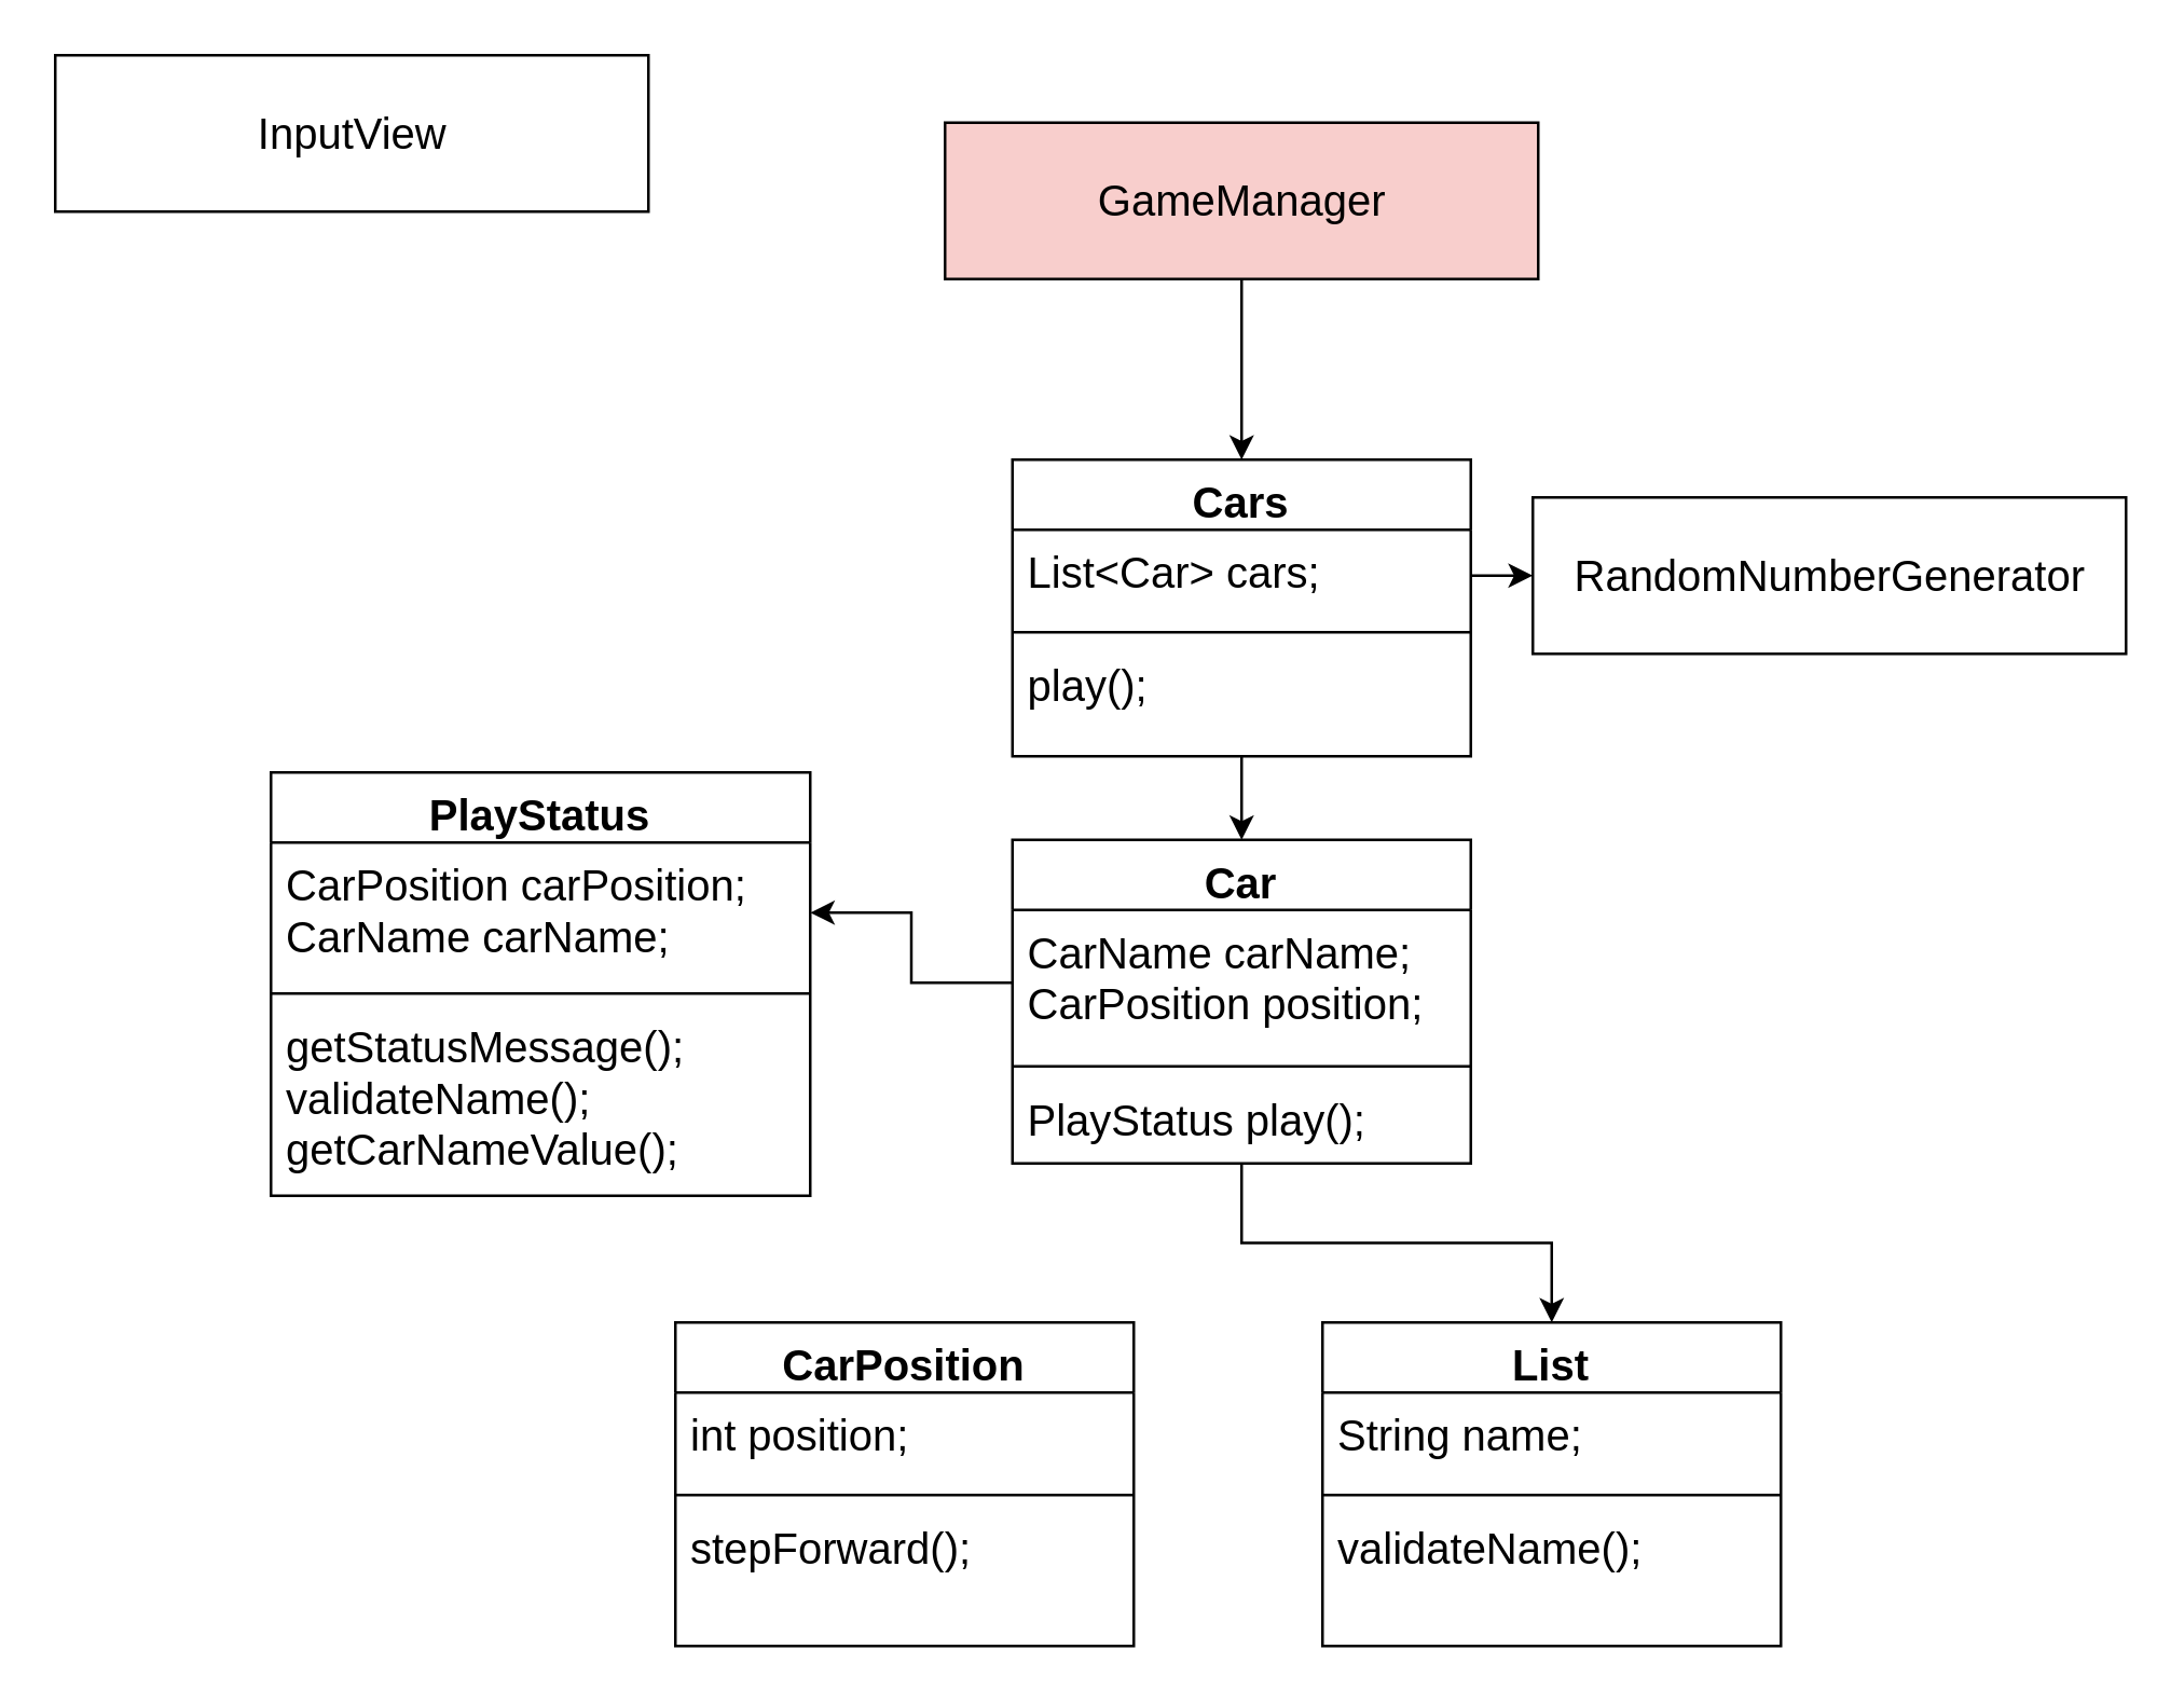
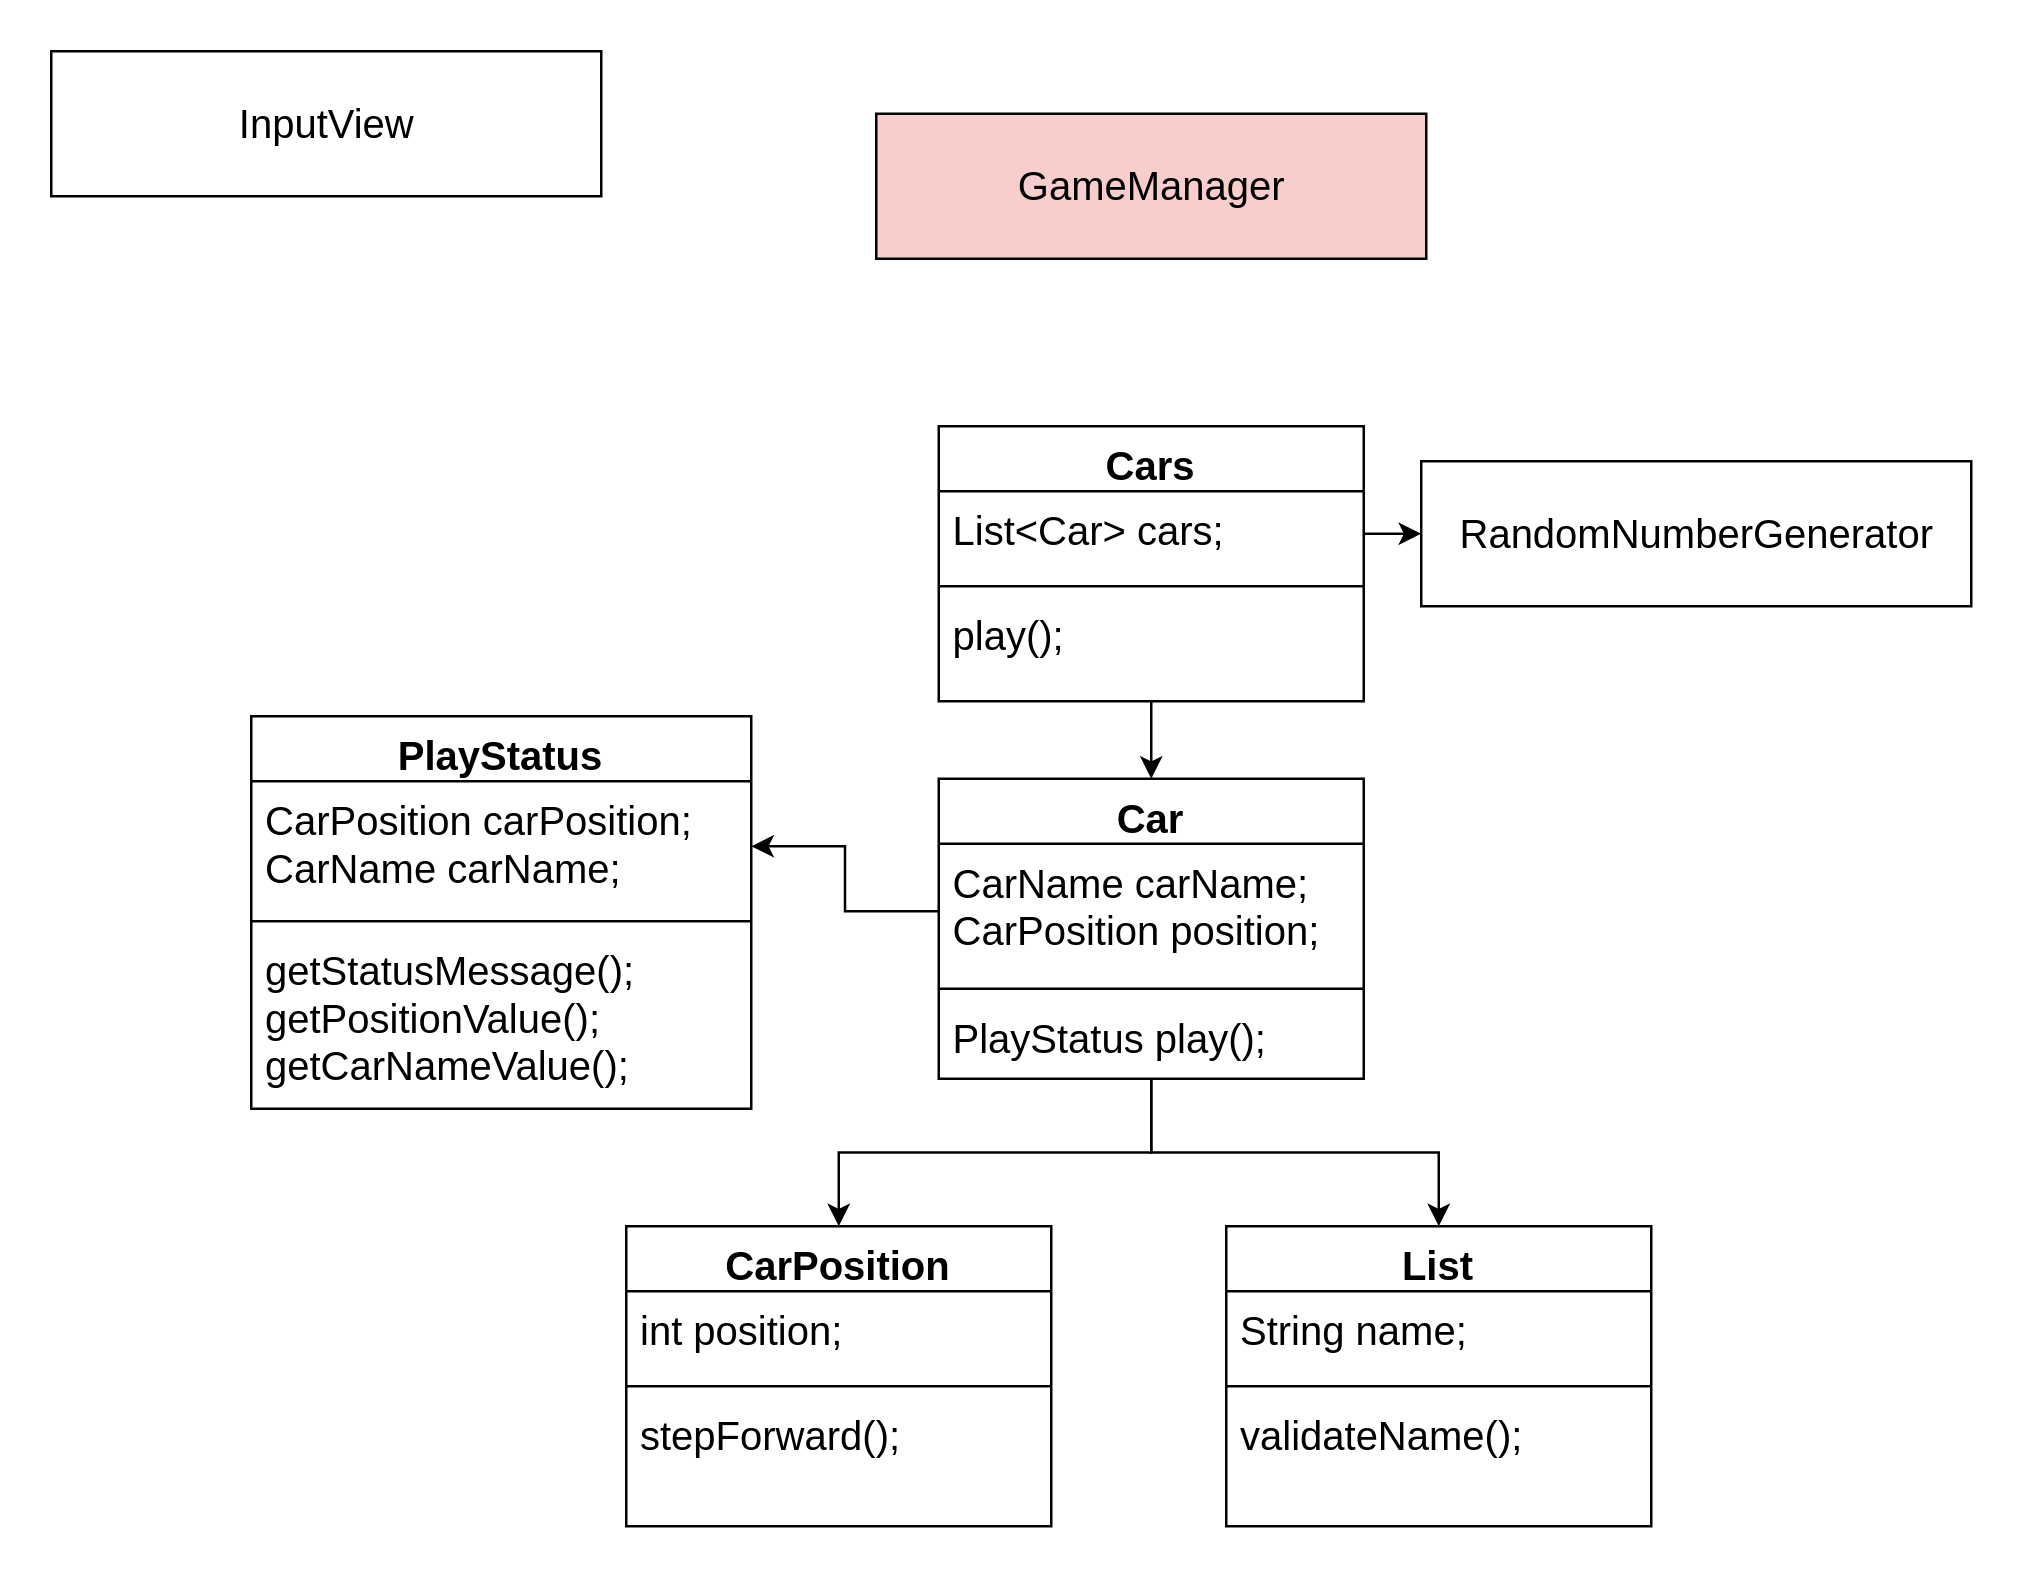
- <mxCell id="9" style="edgeStyle=orthogonalEdgeStyle;rounded=0;orthogonalLoop=1;jettySize=auto;html=1;exitX=0.5;exitY=1;exitDx=0;exitDy=0;entryX=0.5;entryY=0;entryDx=0;entryDy=0;" parent="1" source="10" target="14" edge="1"><mxGeometry relative="1" as="geometry"><mxPoint x="460" y="145" as="targetPoint" /></mxGeometry></mxCell>
- <mxCell id="29" value="getStatusMessage();&#10;validateName();&#10;getCarNameValue();" style="text;strokeColor=none;fillColor=none;align=left;verticalAlign=top;spacingLeft=4;spacingRight=4;overflow=hidden;rotatable=0;points=[[0,0.5],[1,0.5]];portConstraint=eastwest;fontSize=16;" parent="26" vertex="1"><mxGeometry y="86" width="200" height="71" as="geometry" /></mxCell>
+ <mxCell id="29" value="getStatusMessage();&#10;getPositionValue();&#10;getCarNameValue();" style="text;strokeColor=none;fillColor=none;align=left;verticalAlign=top;spacingLeft=4;spacingRight=4;overflow=hidden;rotatable=0;points=[[0,0.5],[1,0.5]];portConstraint=eastwest;fontSize=16;" parent="26" vertex="1"><mxGeometry y="86" width="200" height="71" as="geometry" /></mxCell>
+ <mxCell id="3" style="edgeStyle=orthogonalEdgeStyle;rounded=0;orthogonalLoop=1;jettySize=auto;html=1;" parent="1" source="4" target="18" edge="1"><mxGeometry relative="1" as="geometry" /></mxCell>
